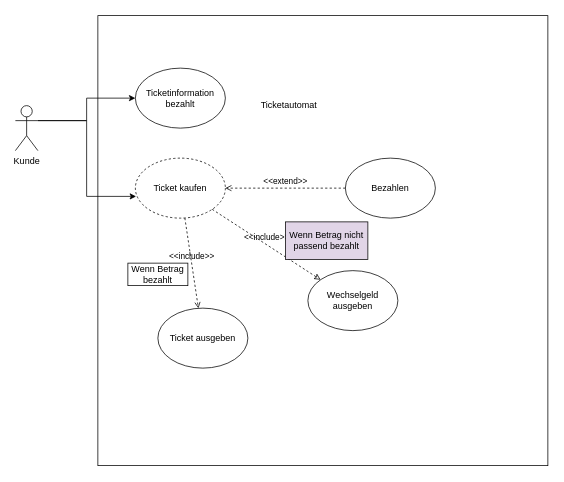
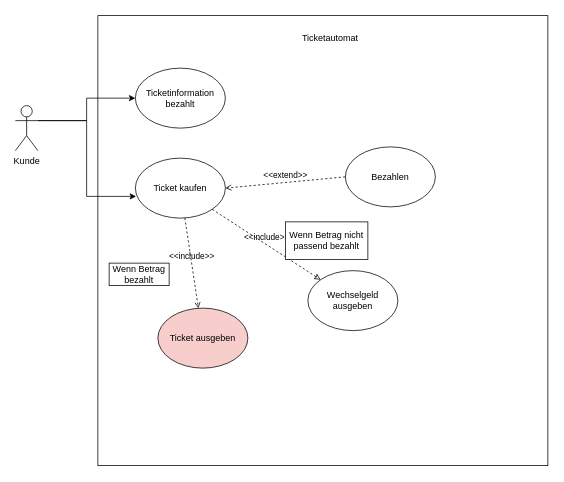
- <mxCell id="3" value="Ticketautomat" style="text;html=1;strokeColor=none;fillColor=none;align=center;verticalAlign=middle;whiteSpace=wrap;rounded=0;" vertex="1" parent="1"><mxGeometry x="365" y="130" width="40" height="20" as="geometry" /></mxCell>
+ <mxCell id="3" value="Ticketautomat" style="text;html=1;strokeColor=none;fillColor=none;align=center;verticalAlign=middle;whiteSpace=wrap;rounded=0;" vertex="1" parent="1"><mxGeometry x="420" y="40" width="40" height="20" as="geometry" /></mxCell>
- <mxCell id="8" value="Ticket kaufen" style="ellipse;whiteSpace=wrap;html=1;dashed=1;" vertex="1" parent="1"><mxGeometry x="180" y="210" width="120" height="80" as="geometry" /></mxCell>
+ <mxCell id="8" value="Ticket kaufen" style="ellipse;whiteSpace=wrap;html=1;" vertex="1" parent="1"><mxGeometry x="180" y="210" width="120" height="80" as="geometry" /></mxCell>
- <mxCell id="9" value="Bezahlen" style="ellipse;whiteSpace=wrap;html=1;" vertex="1" parent="1"><mxGeometry x="460" y="210" width="120" height="80" as="geometry" /></mxCell>
+ <mxCell id="9" value="Bezahlen" style="ellipse;whiteSpace=wrap;html=1;" vertex="1" parent="1"><mxGeometry x="460" y="195" width="120" height="80" as="geometry" /></mxCell>
- <mxCell id="16" value="Wenn Betrag nicht passend bezahlt" style="rounded=0;whiteSpace=wrap;html=1;fillColor=#e1d5e7;" vertex="1" parent="1"><mxGeometry x="380" y="295" width="110" height="50" as="geometry" /></mxCell>
+ <mxCell id="16" value="Wenn Betrag nicht passend bezahlt" style="rounded=0;whiteSpace=wrap;html=1;" vertex="1" parent="1"><mxGeometry x="380" y="295" width="110" height="50" as="geometry" /></mxCell>
- <mxCell id="14" value="Wenn Betrag&lt;br&gt;bezahlt" style="rounded=0;whiteSpace=wrap;html=1;" vertex="1" parent="1"><mxGeometry x="170" y="350" width="80" height="30" as="geometry" /></mxCell>
+ <mxCell id="14" value="Wenn Betrag&lt;br&gt;bezahlt" style="rounded=0;whiteSpace=wrap;html=1;" vertex="1" parent="1"><mxGeometry x="145" y="350" width="80" height="30" as="geometry" /></mxCell>
- <mxCell id="12" value="Ticket ausgeben" style="ellipse;whiteSpace=wrap;html=1;" vertex="1" parent="1"><mxGeometry x="210" y="410" width="120" height="80" as="geometry" /></mxCell>
+ <mxCell id="12" value="Ticket ausgeben" style="ellipse;whiteSpace=wrap;html=1;fillColor=#f8cecc;" vertex="1" parent="1"><mxGeometry x="210" y="410" width="120" height="80" as="geometry" /></mxCell>
